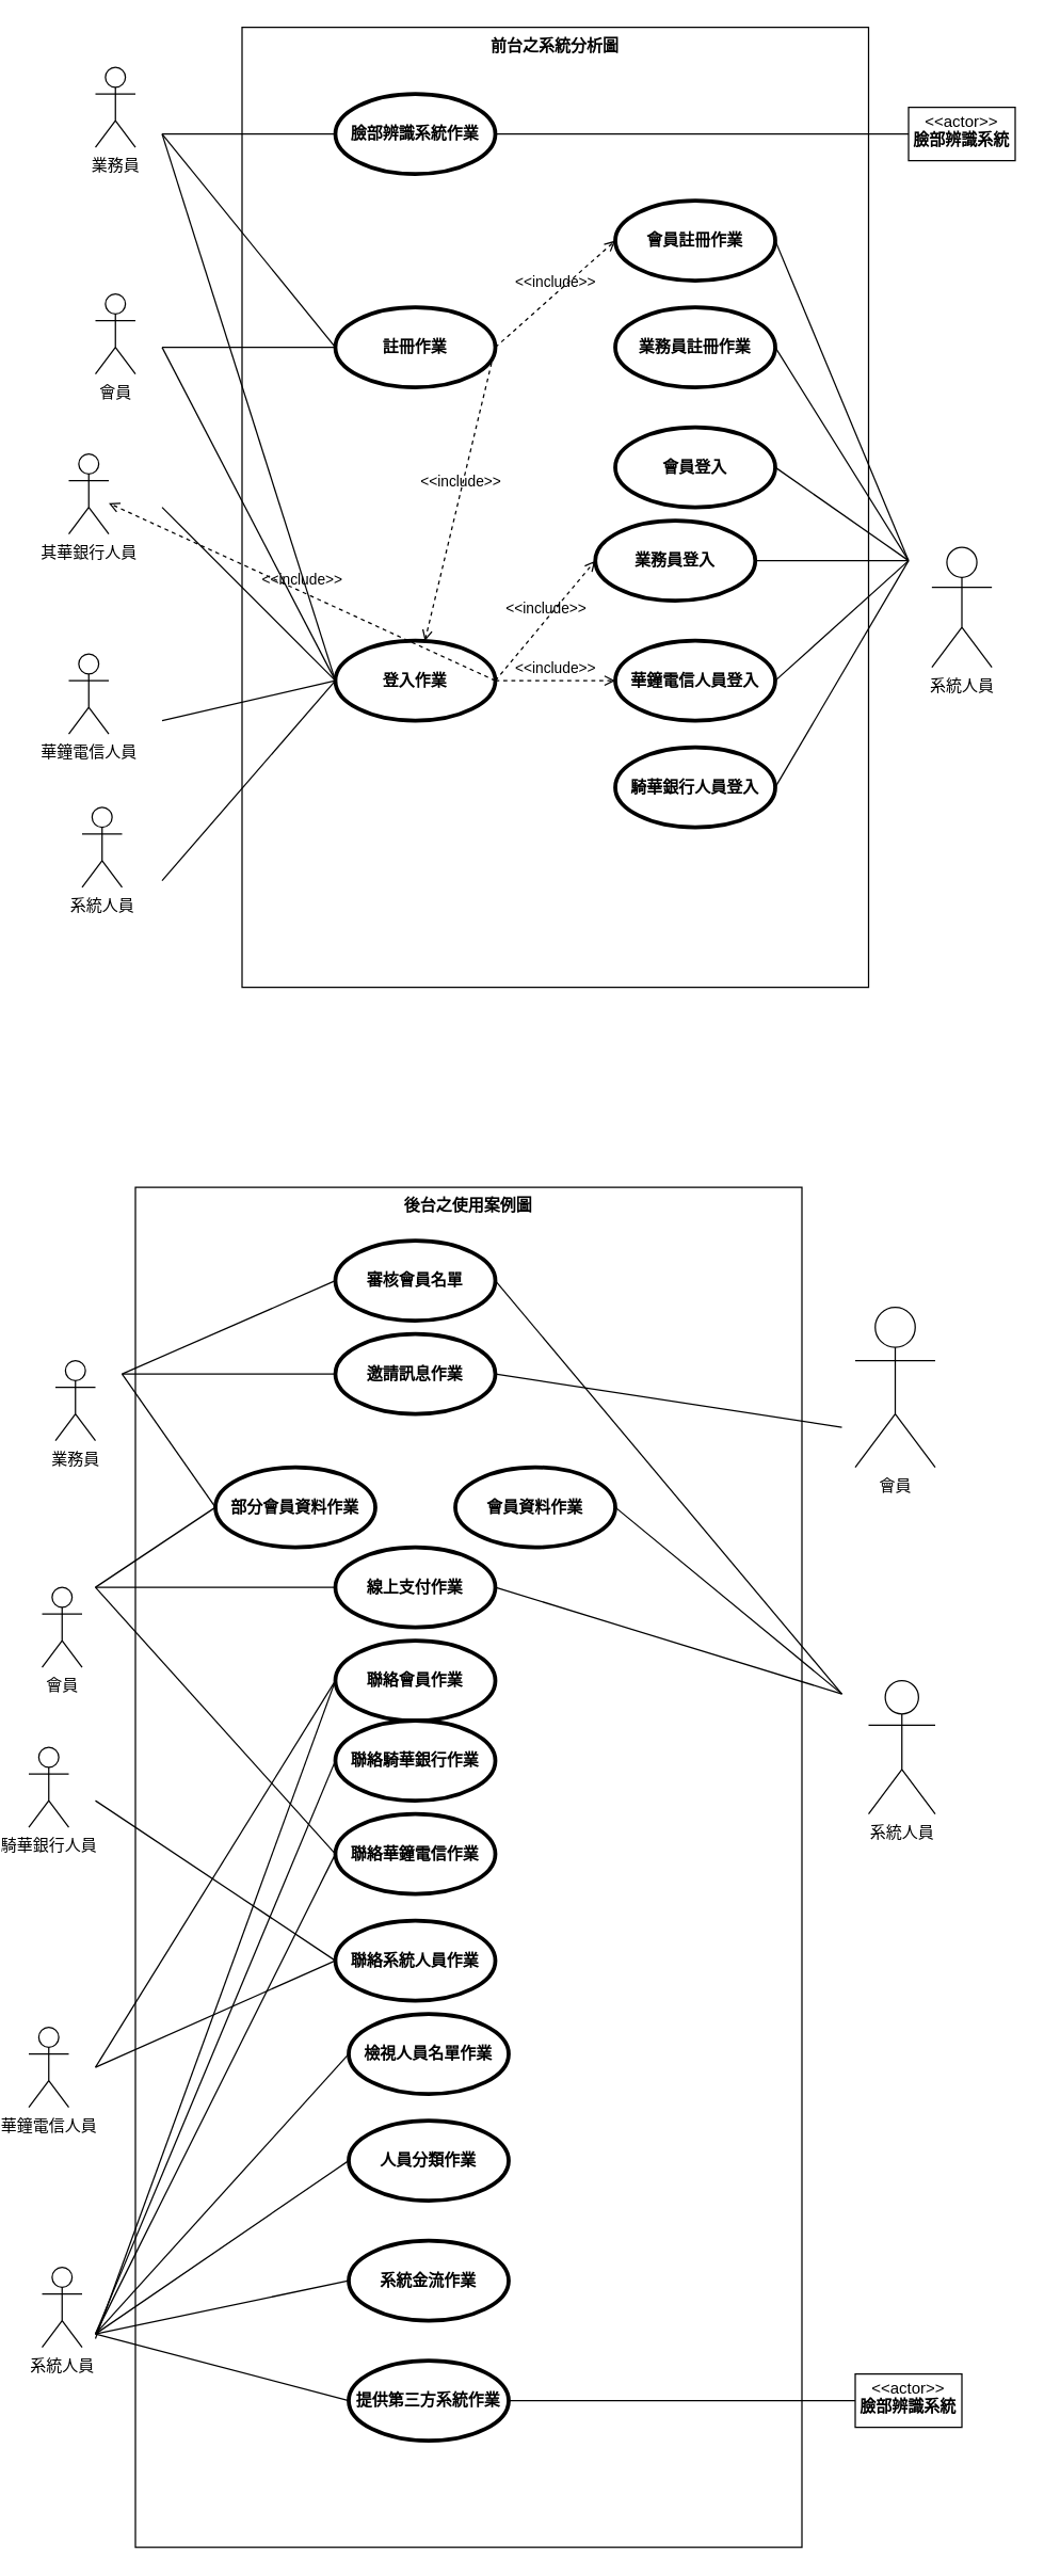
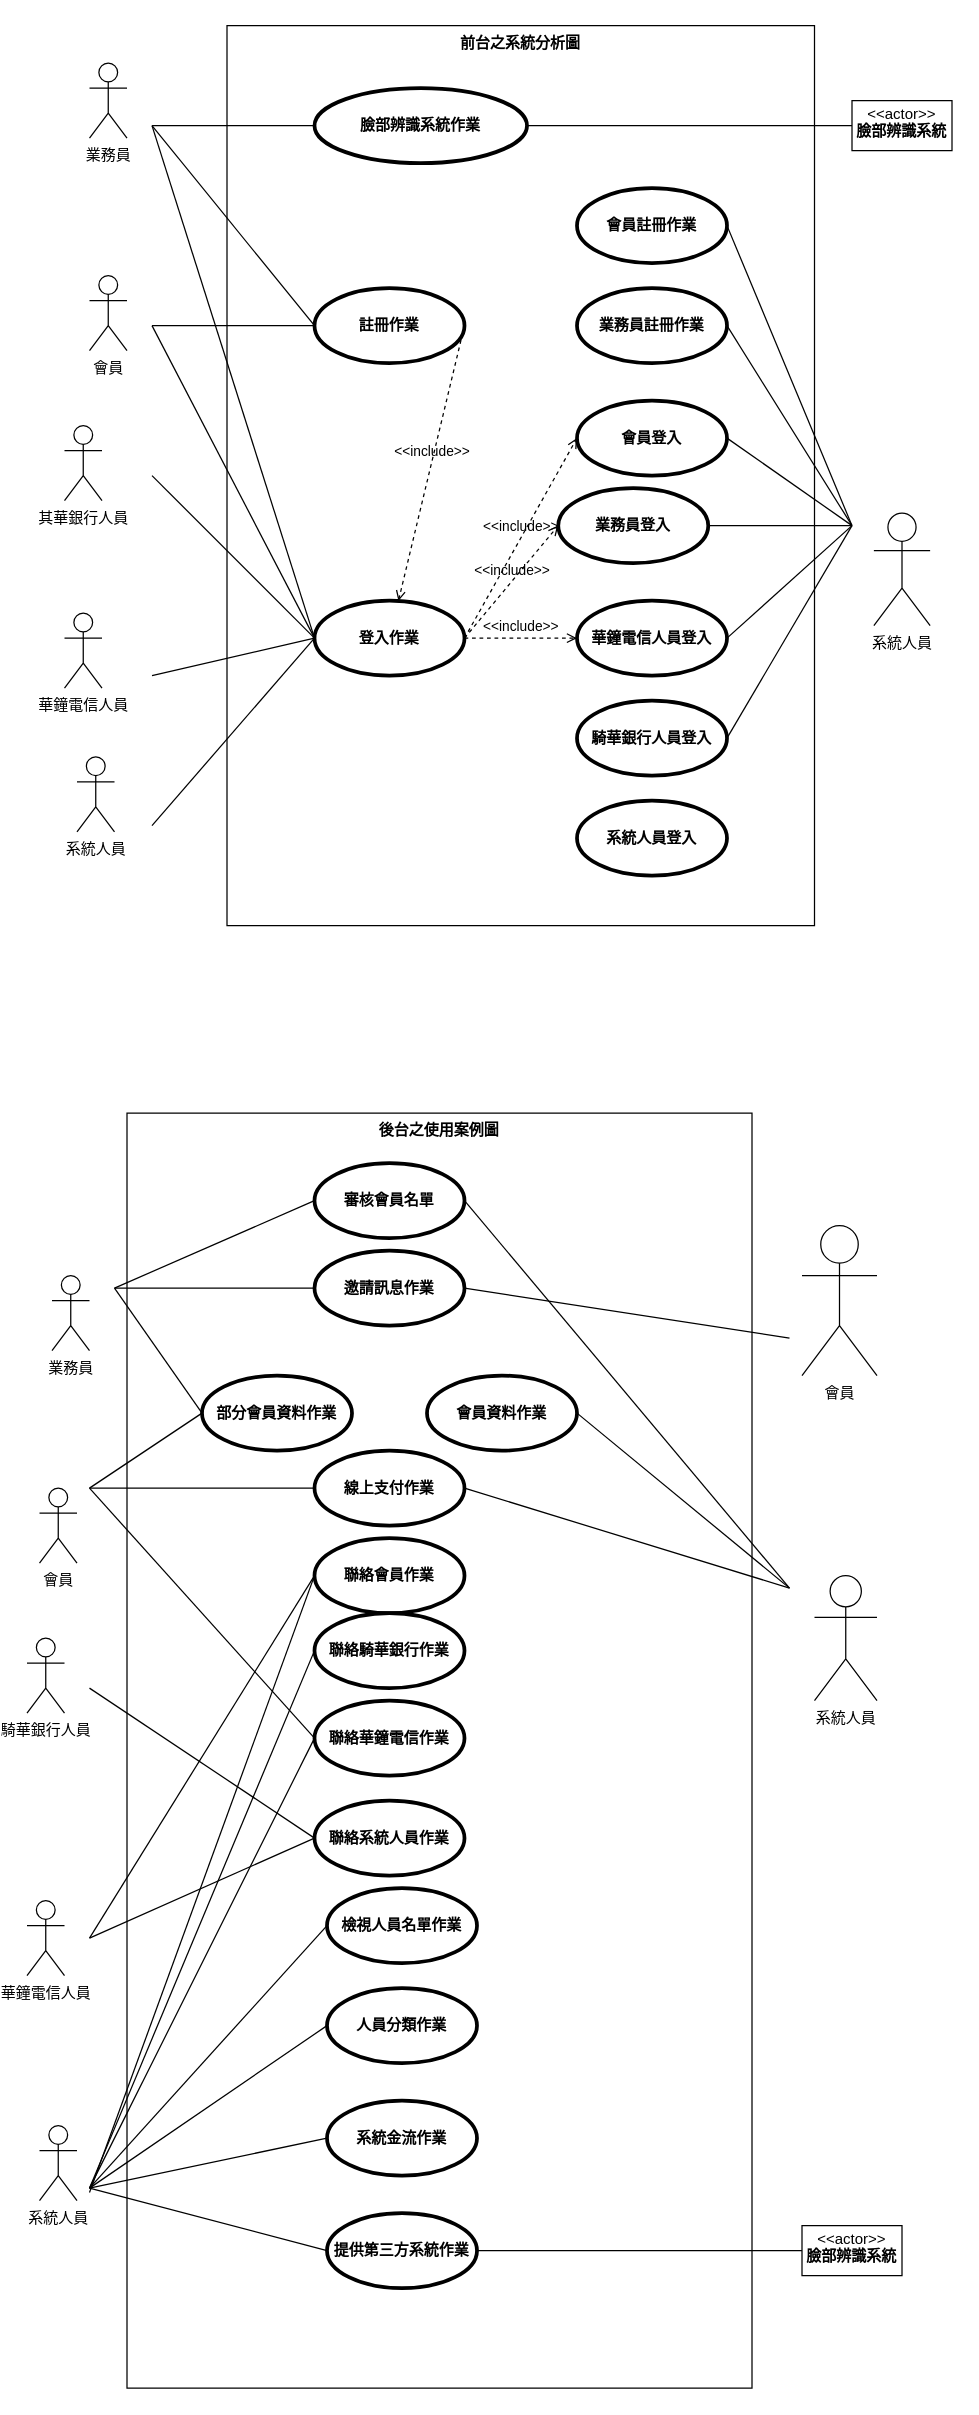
- <mxCell id="11" value="臉部辨識系統作業" style="shape=ellipse;html=1;strokeWidth=3;fontStyle=1;whiteSpace=wrap;align=center;perimeter=ellipsePerimeter;" vertex="1" parent="1"><mxGeometry x="250" y="70" width="120" height="60" as="geometry" /></mxCell>
+ <mxCell id="11" value="臉部辨識系統作業" style="shape=ellipse;html=1;strokeWidth=3;fontStyle=1;whiteSpace=wrap;align=center;perimeter=ellipsePerimeter;" vertex="1" parent="1"><mxGeometry x="250" y="70" width="170" height="60" as="geometry" /></mxCell>
- <mxCell id="30" value="&amp;lt;&amp;lt;include&amp;gt;&amp;gt;" style="edgeStyle=none;html=1;endArrow=open;verticalAlign=bottom;dashed=1;labelBackgroundColor=none;rounded=0;entryX=0;entryY=0.5;entryDx=0;entryDy=0;exitX=1;exitY=0.5;exitDx=0;exitDy=0;" edge="1" parent="1" source="9" target="24"><mxGeometry width="160" relative="1" as="geometry"><mxPoint x="430" y="380" as="sourcePoint" /><mxPoint x="590" y="380" as="targetPoint" /></mxGeometry></mxCell>
- <mxCell id="32" value="&amp;lt;&amp;lt;include&amp;gt;&amp;gt;" style="edgeStyle=none;html=1;endArrow=open;verticalAlign=bottom;dashed=1;labelBackgroundColor=none;rounded=0;exitX=1;exitY=0.5;exitDx=0;exitDy=0;" edge="1" parent="1" source="10" target="5"><mxGeometry width="160" relative="1" as="geometry"><mxPoint x="370" y="260" as="sourcePoint" /><mxPoint x="590" y="380" as="targetPoint" /></mxGeometry></mxCell>
+ <mxCell id="32" value="&amp;lt;&amp;lt;include&amp;gt;&amp;gt;" style="edgeStyle=none;html=1;endArrow=open;verticalAlign=bottom;dashed=1;labelBackgroundColor=none;rounded=0;entryX=0;entryY=0.5;entryDx=0;entryDy=0;exitX=1;exitY=0.5;exitDx=0;exitDy=0;" edge="1" parent="1" source="10" target="22"><mxGeometry width="160" relative="1" as="geometry"><mxPoint x="370" y="260" as="sourcePoint" /><mxPoint x="590" y="380" as="targetPoint" /></mxGeometry></mxCell>
+ <mxCell id="28" value="系統人員登入" style="shape=ellipse;html=1;strokeWidth=3;fontStyle=1;whiteSpace=wrap;align=center;perimeter=ellipsePerimeter;" vertex="1" parent="1"><mxGeometry x="460" y="640" width="120" height="60" as="geometry" /></mxCell>
